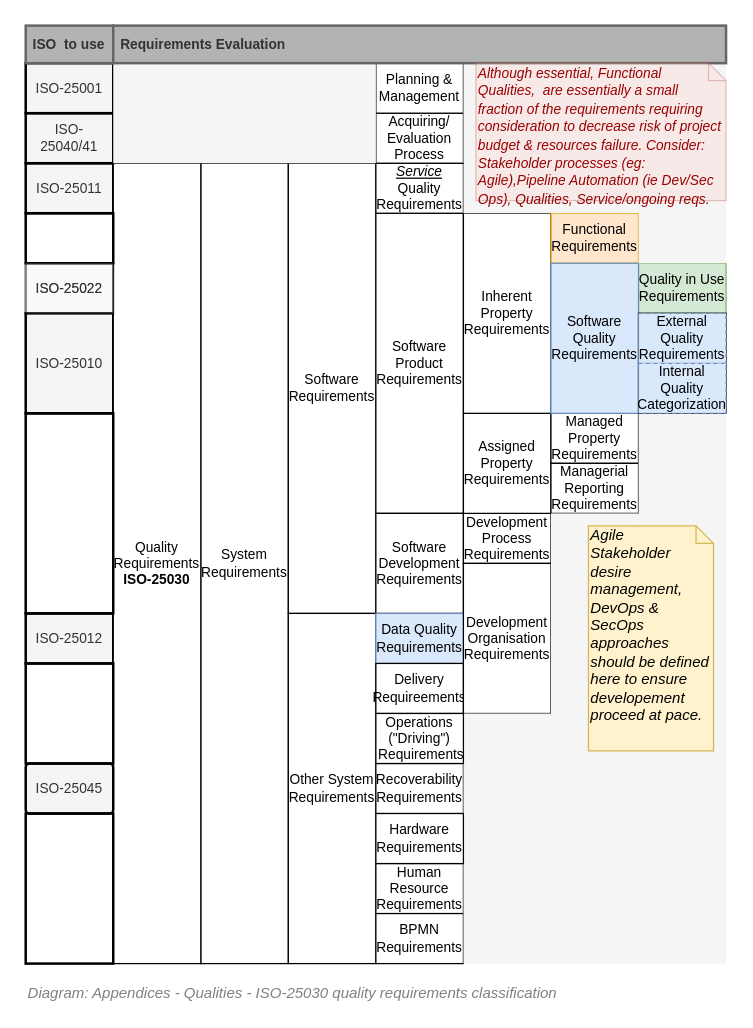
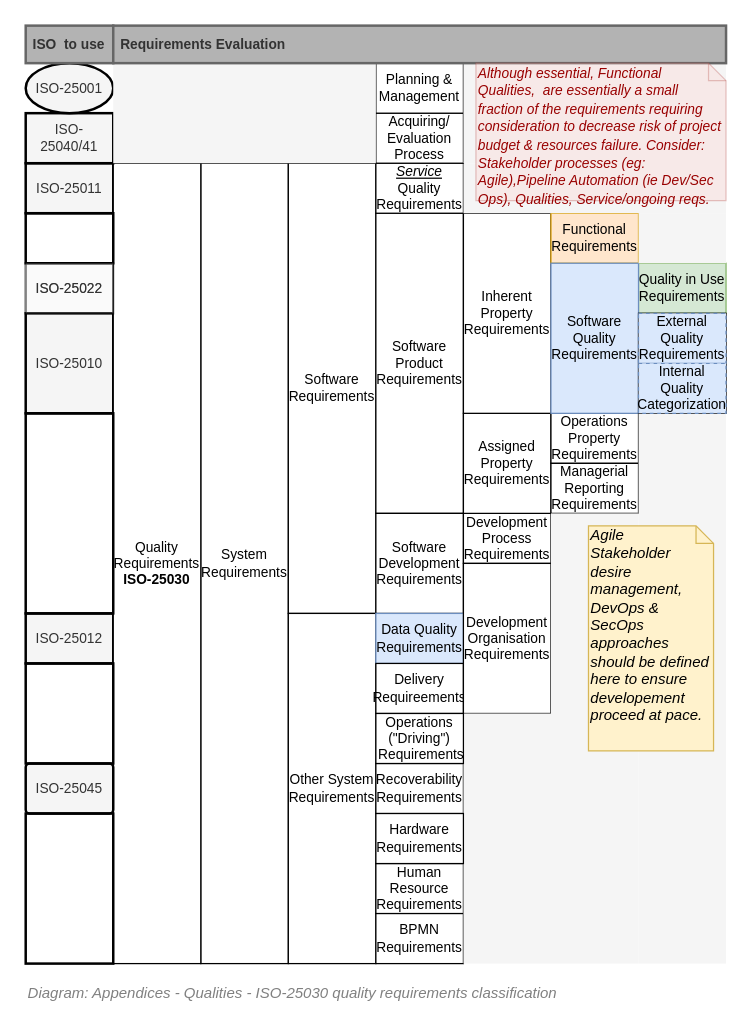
- <mxCell id="38" value="ISO-25001" style="rounded=0;whiteSpace=wrap;html=1;strokeColor=#000000;fontSize=11;fillColor=#f5f5f5;fontColor=#333333;align=center;absoluteArcSize=1;arcSize=6;strokeWidth=2;" vertex="1" parent="1"><mxGeometry x="20" y="50" width="70" height="40" as="geometry" /></mxCell>
+ <mxCell id="38" value="ISO-25001" style="ellipse;whiteSpace=wrap;html=1;strokeColor=#000000;fontSize=11;fillColor=#f5f5f5;fontColor=#333333;align=center;absoluteArcSize=1;arcSize=6;strokeWidth=2;" vertex="1" parent="1"><mxGeometry x="20" y="50" width="70" height="40" as="geometry" /></mxCell>
- <mxCell id="14" value="Managed Property Requirements" style="rounded=0;whiteSpace=wrap;html=1;strokeColor=#000000;fontSize=11;" vertex="1" parent="1"><mxGeometry x="440" y="330" width="70" height="40" as="geometry" /></mxCell>
+ <mxCell id="14" value="Operations Property Requirements" style="rounded=0;whiteSpace=wrap;html=1;strokeColor=#000000;fontSize=11;" vertex="1" parent="1"><mxGeometry x="440" y="330" width="70" height="40" as="geometry" /></mxCell>
